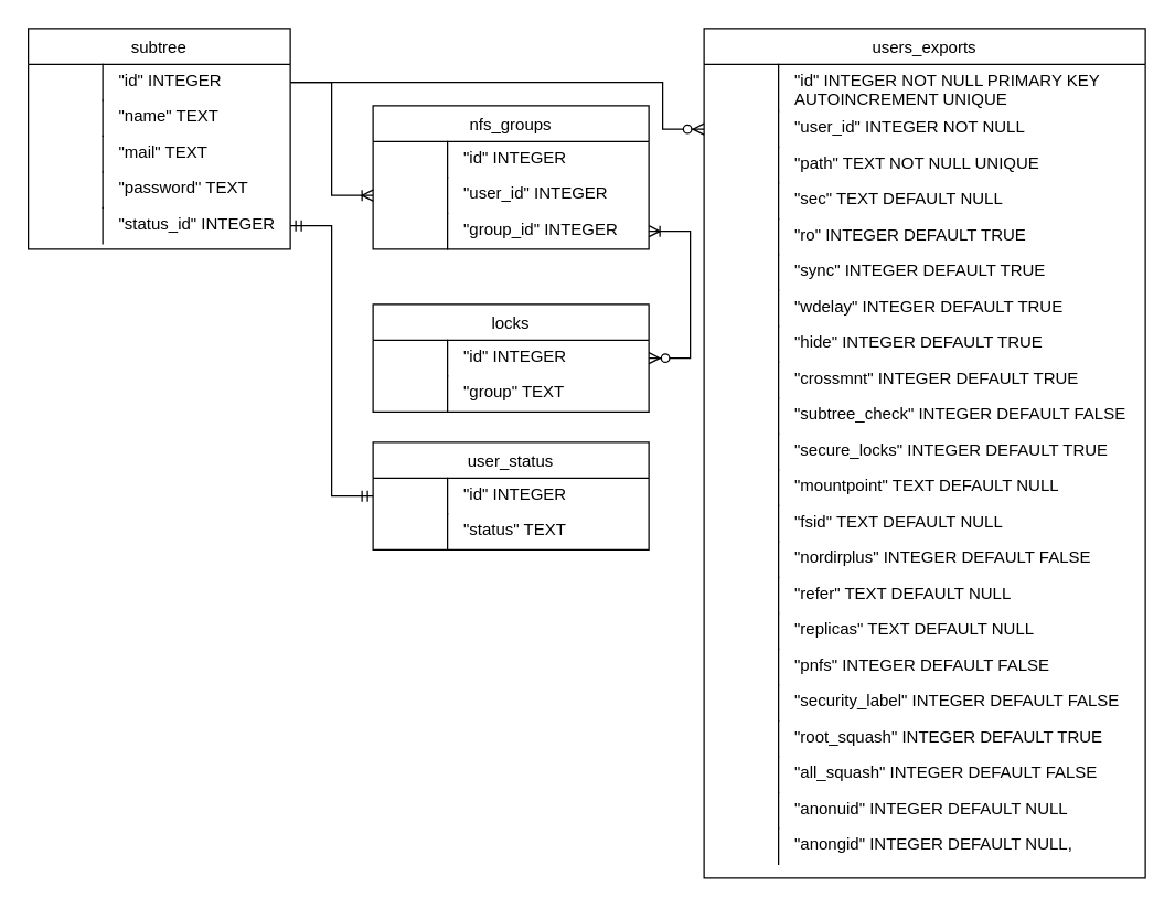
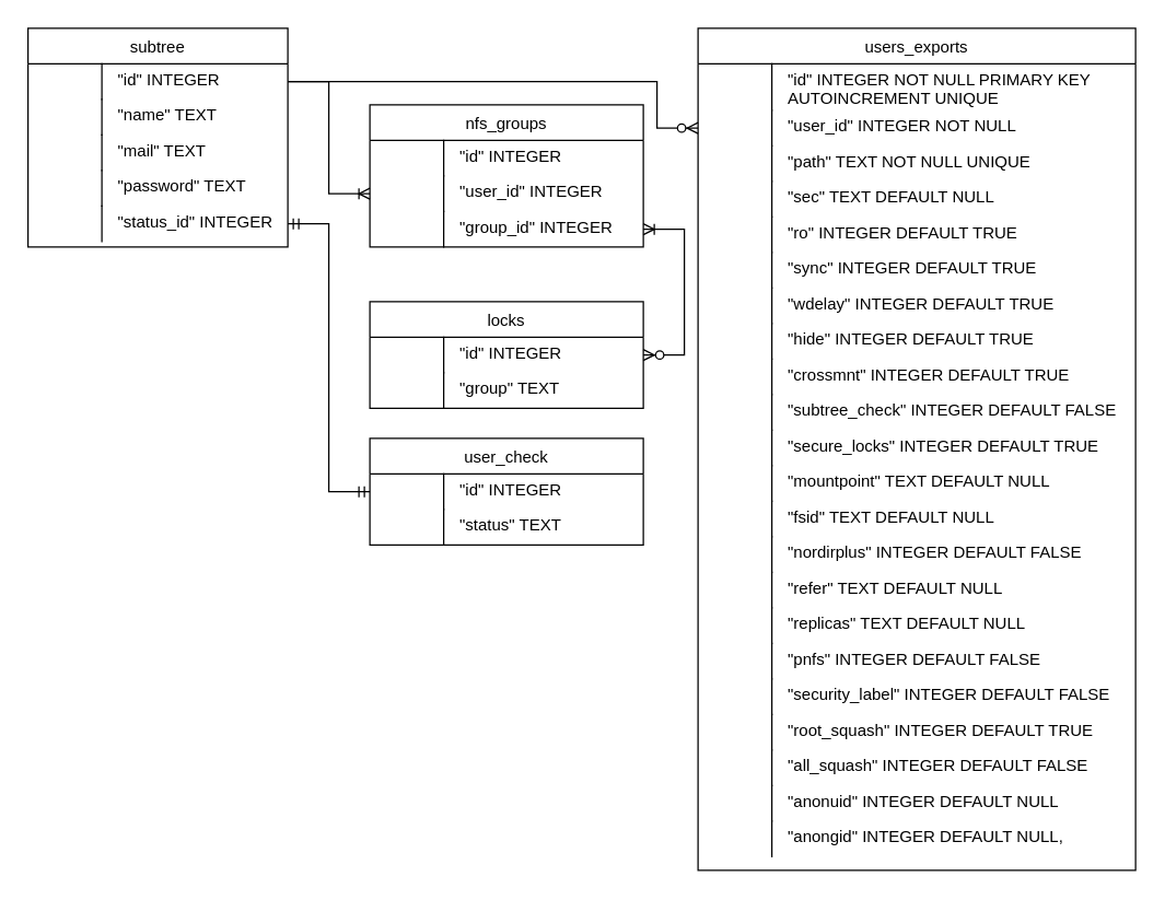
- <mxCell id="25" value="user_status" style="swimlane;fontStyle=0;childLayout=stackLayout;horizontal=1;startSize=26;fillColor=default;horizontalStack=0;resizeParent=1;resizeLast=0;collapsible=1;marginBottom=0;swimlaneFillColor=default;align=center;" parent="1" vertex="1"><mxGeometry x="270" y="320" width="200" height="78" as="geometry" /></mxCell>
+ <mxCell id="25" value="user_check" style="swimlane;fontStyle=0;childLayout=stackLayout;horizontal=1;startSize=26;fillColor=default;horizontalStack=0;resizeParent=1;resizeLast=0;collapsible=1;marginBottom=0;swimlaneFillColor=default;align=center;" parent="1" vertex="1"><mxGeometry x="270" y="320" width="200" height="78" as="geometry" /></mxCell>
